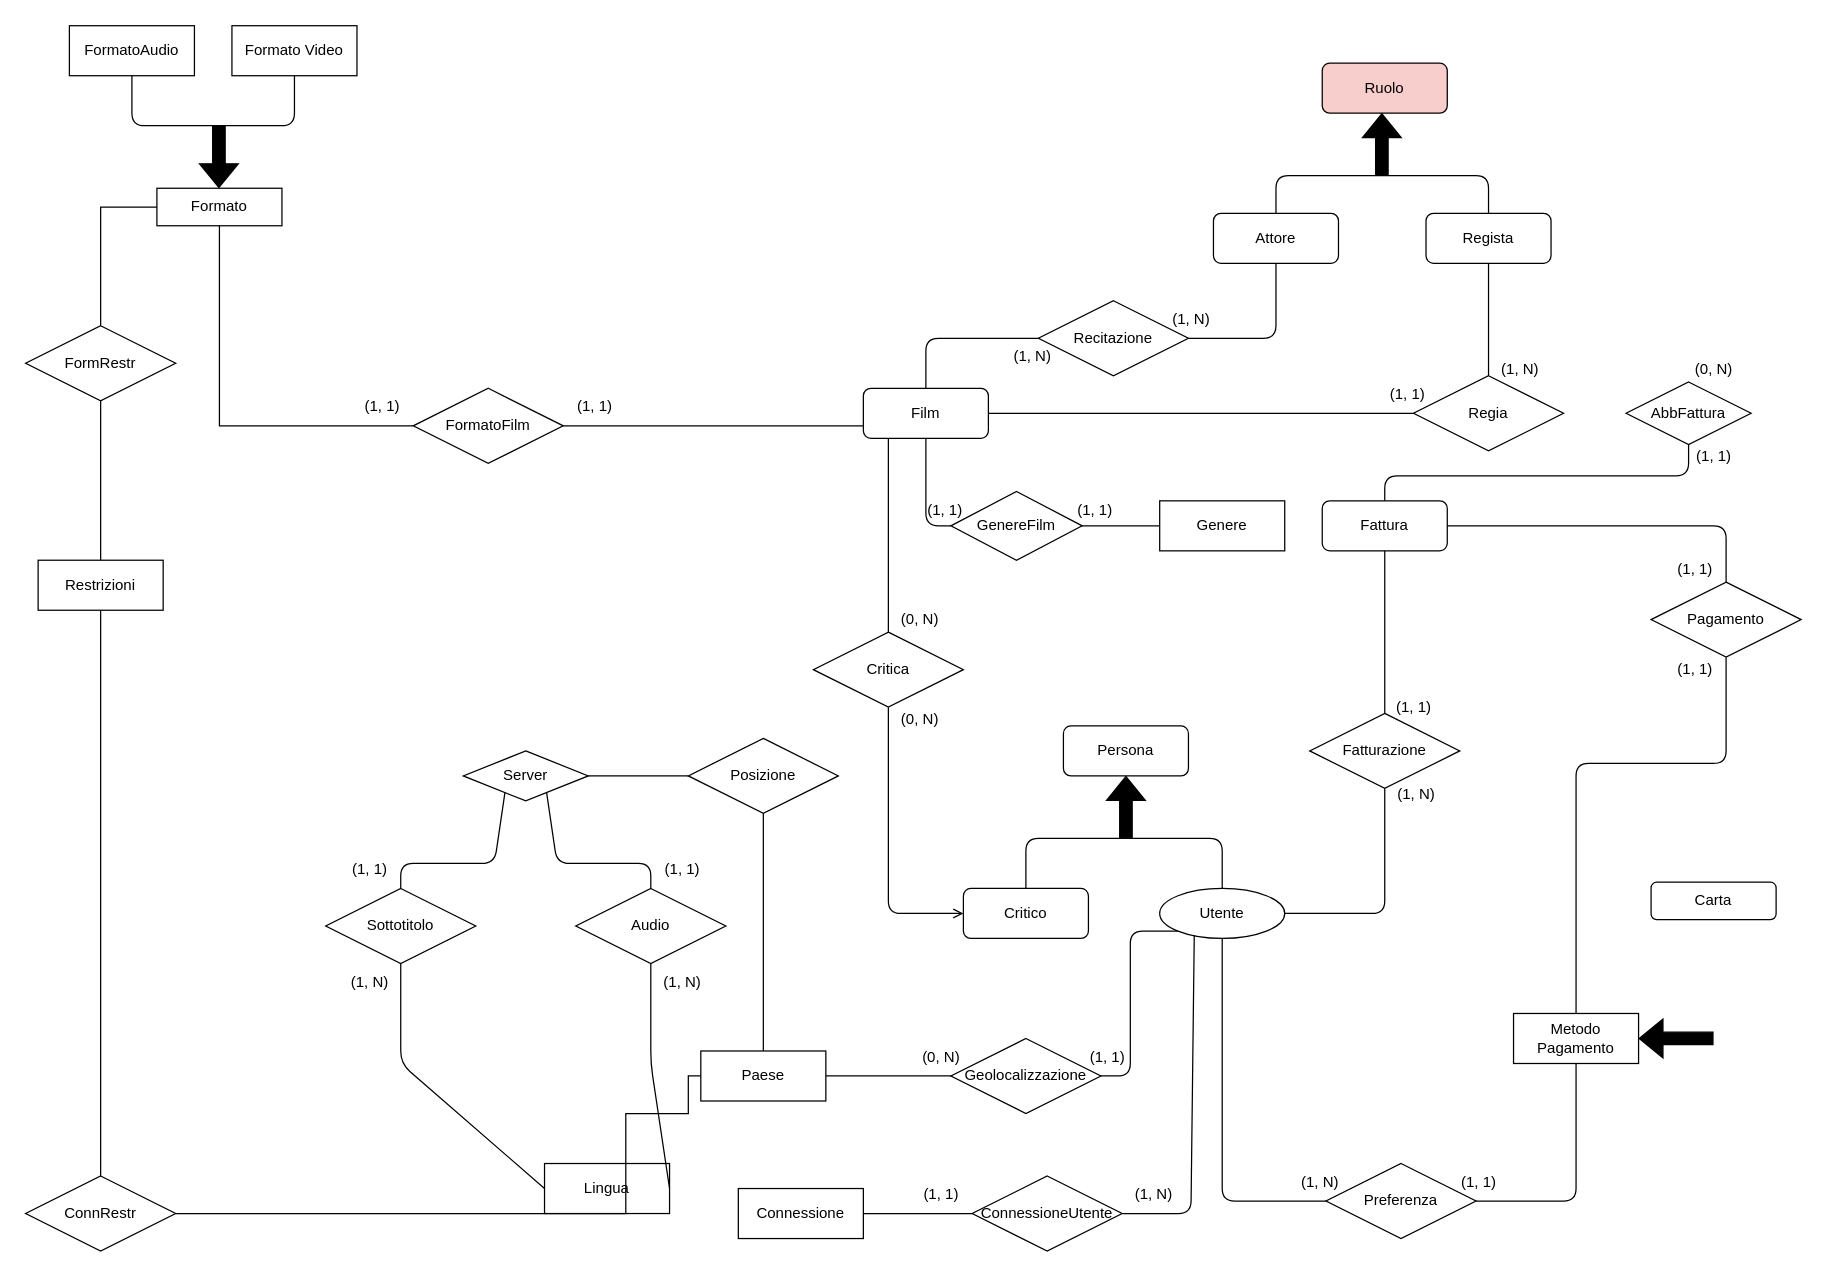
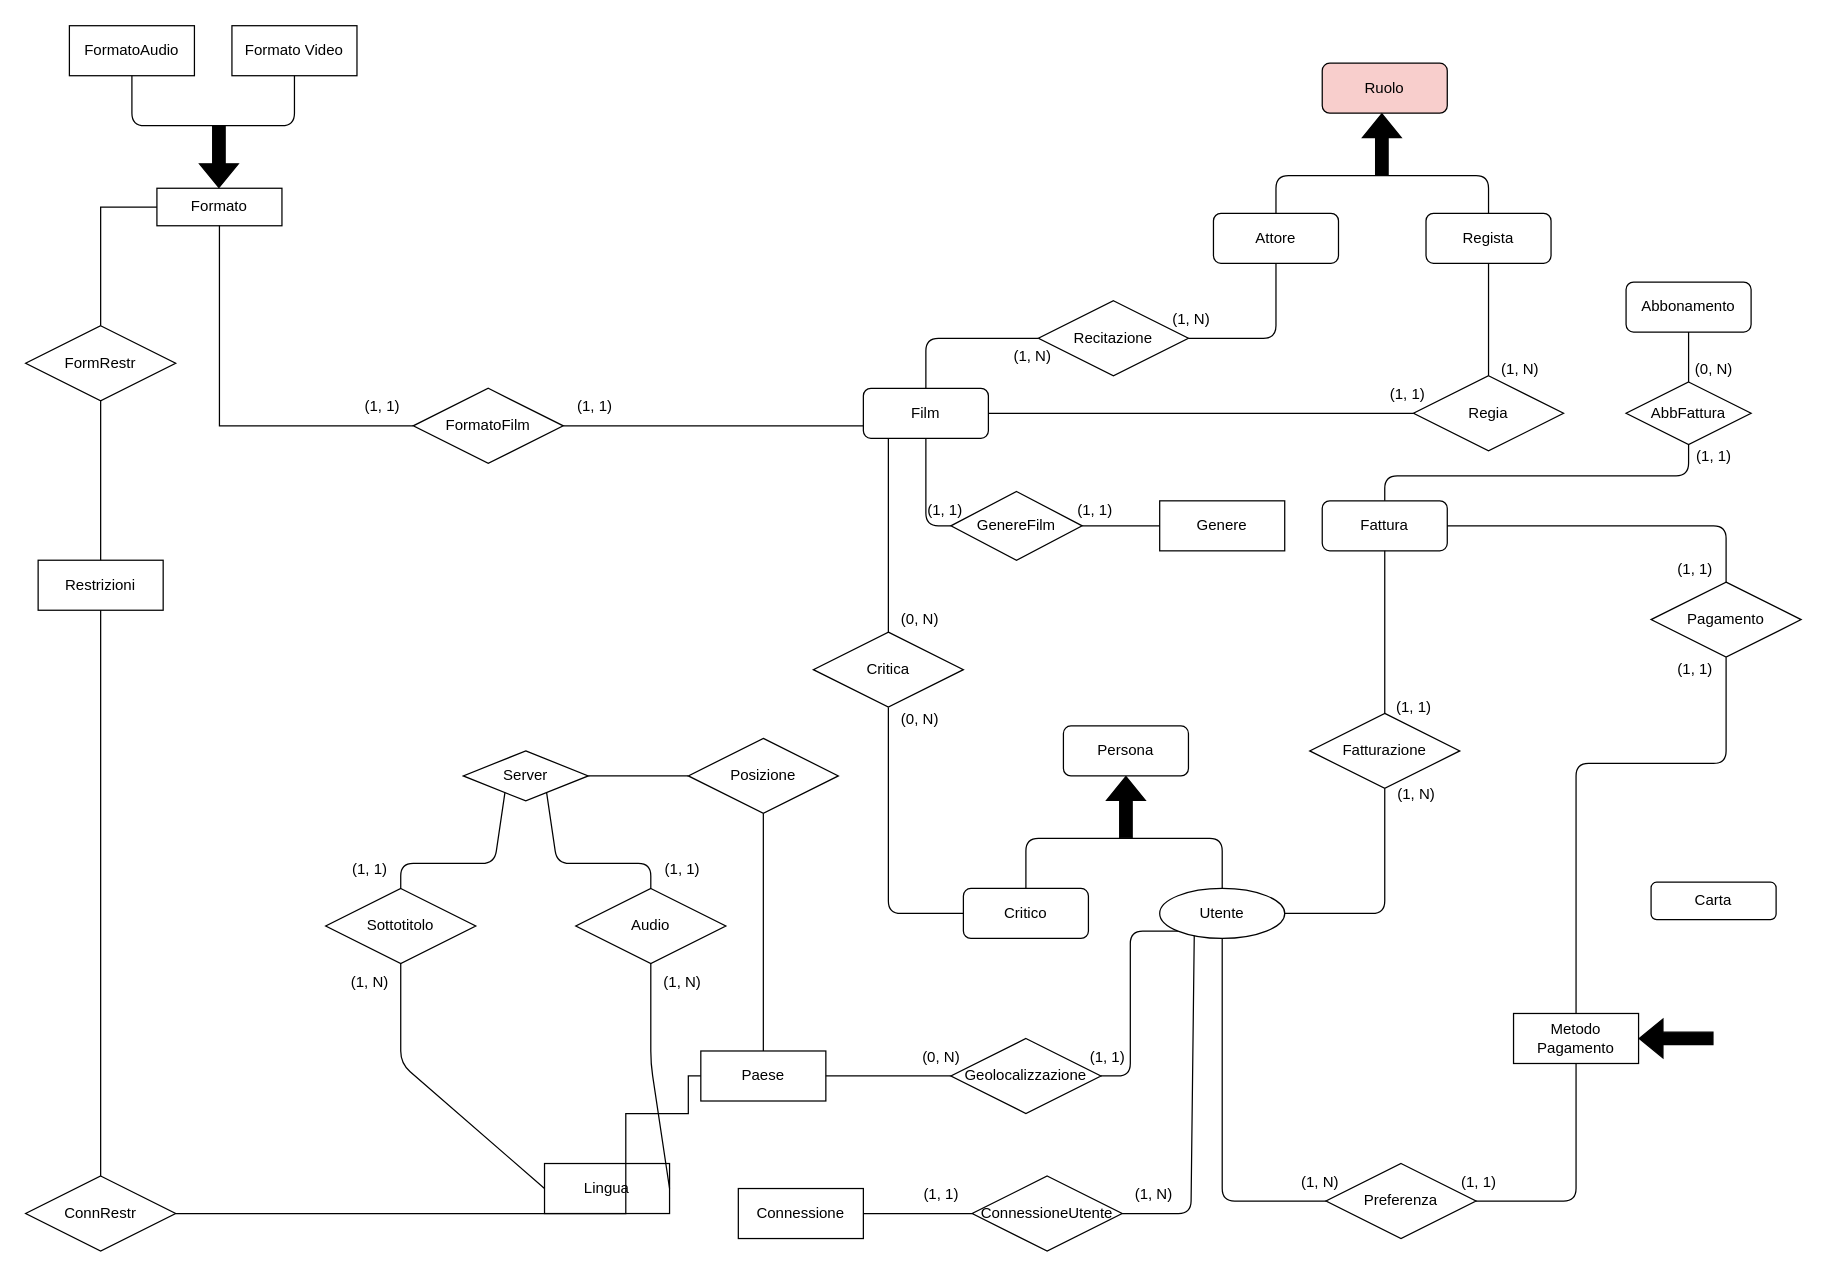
+ <mxCell id="12" value="Abbonamento" style="whiteSpace=wrap;html=1;align=center;rounded=1;" vertex="1" parent="1"><mxGeometry x="1300" y="225" width="100" height="40" as="geometry" /></mxCell>
+ <mxCell id="67" value="" style="endArrow=none;html=1;rounded=0;entryX=0.5;entryY=1;entryDx=0;entryDy=0;exitX=0.5;exitY=0;exitDx=0;exitDy=0;" edge="1" parent="1" source="68" target="12"><mxGeometry relative="1" as="geometry"><mxPoint x="1240" y="270" as="sourcePoint" /><mxPoint x="1400" y="270" as="targetPoint" /></mxGeometry></mxCell>
- <mxCell id="98" value="" style="endArrow=open;html=1;rounded=1;exitX=0.5;exitY=1;exitDx=0;exitDy=0;entryX=0;entryY=0.5;entryDx=0;entryDy=0;" edge="1" parent="1" source="99" target="27"><mxGeometry relative="1" as="geometry"><mxPoint x="700" y="600" as="sourcePoint" /><mxPoint x="710" y="730" as="targetPoint" /><Array as="points"><mxPoint x="710" y="730" /></Array></mxGeometry></mxCell>
+ <mxCell id="98" value="" style="endArrow=none;html=1;rounded=1;exitX=0.5;exitY=1;exitDx=0;exitDy=0;entryX=0;entryY=0.5;entryDx=0;entryDy=0;" edge="1" parent="1" source="99" target="27"><mxGeometry relative="1" as="geometry"><mxPoint x="700" y="600" as="sourcePoint" /><mxPoint x="710" y="730" as="targetPoint" /><Array as="points"><mxPoint x="710" y="730" /></Array></mxGeometry></mxCell>
